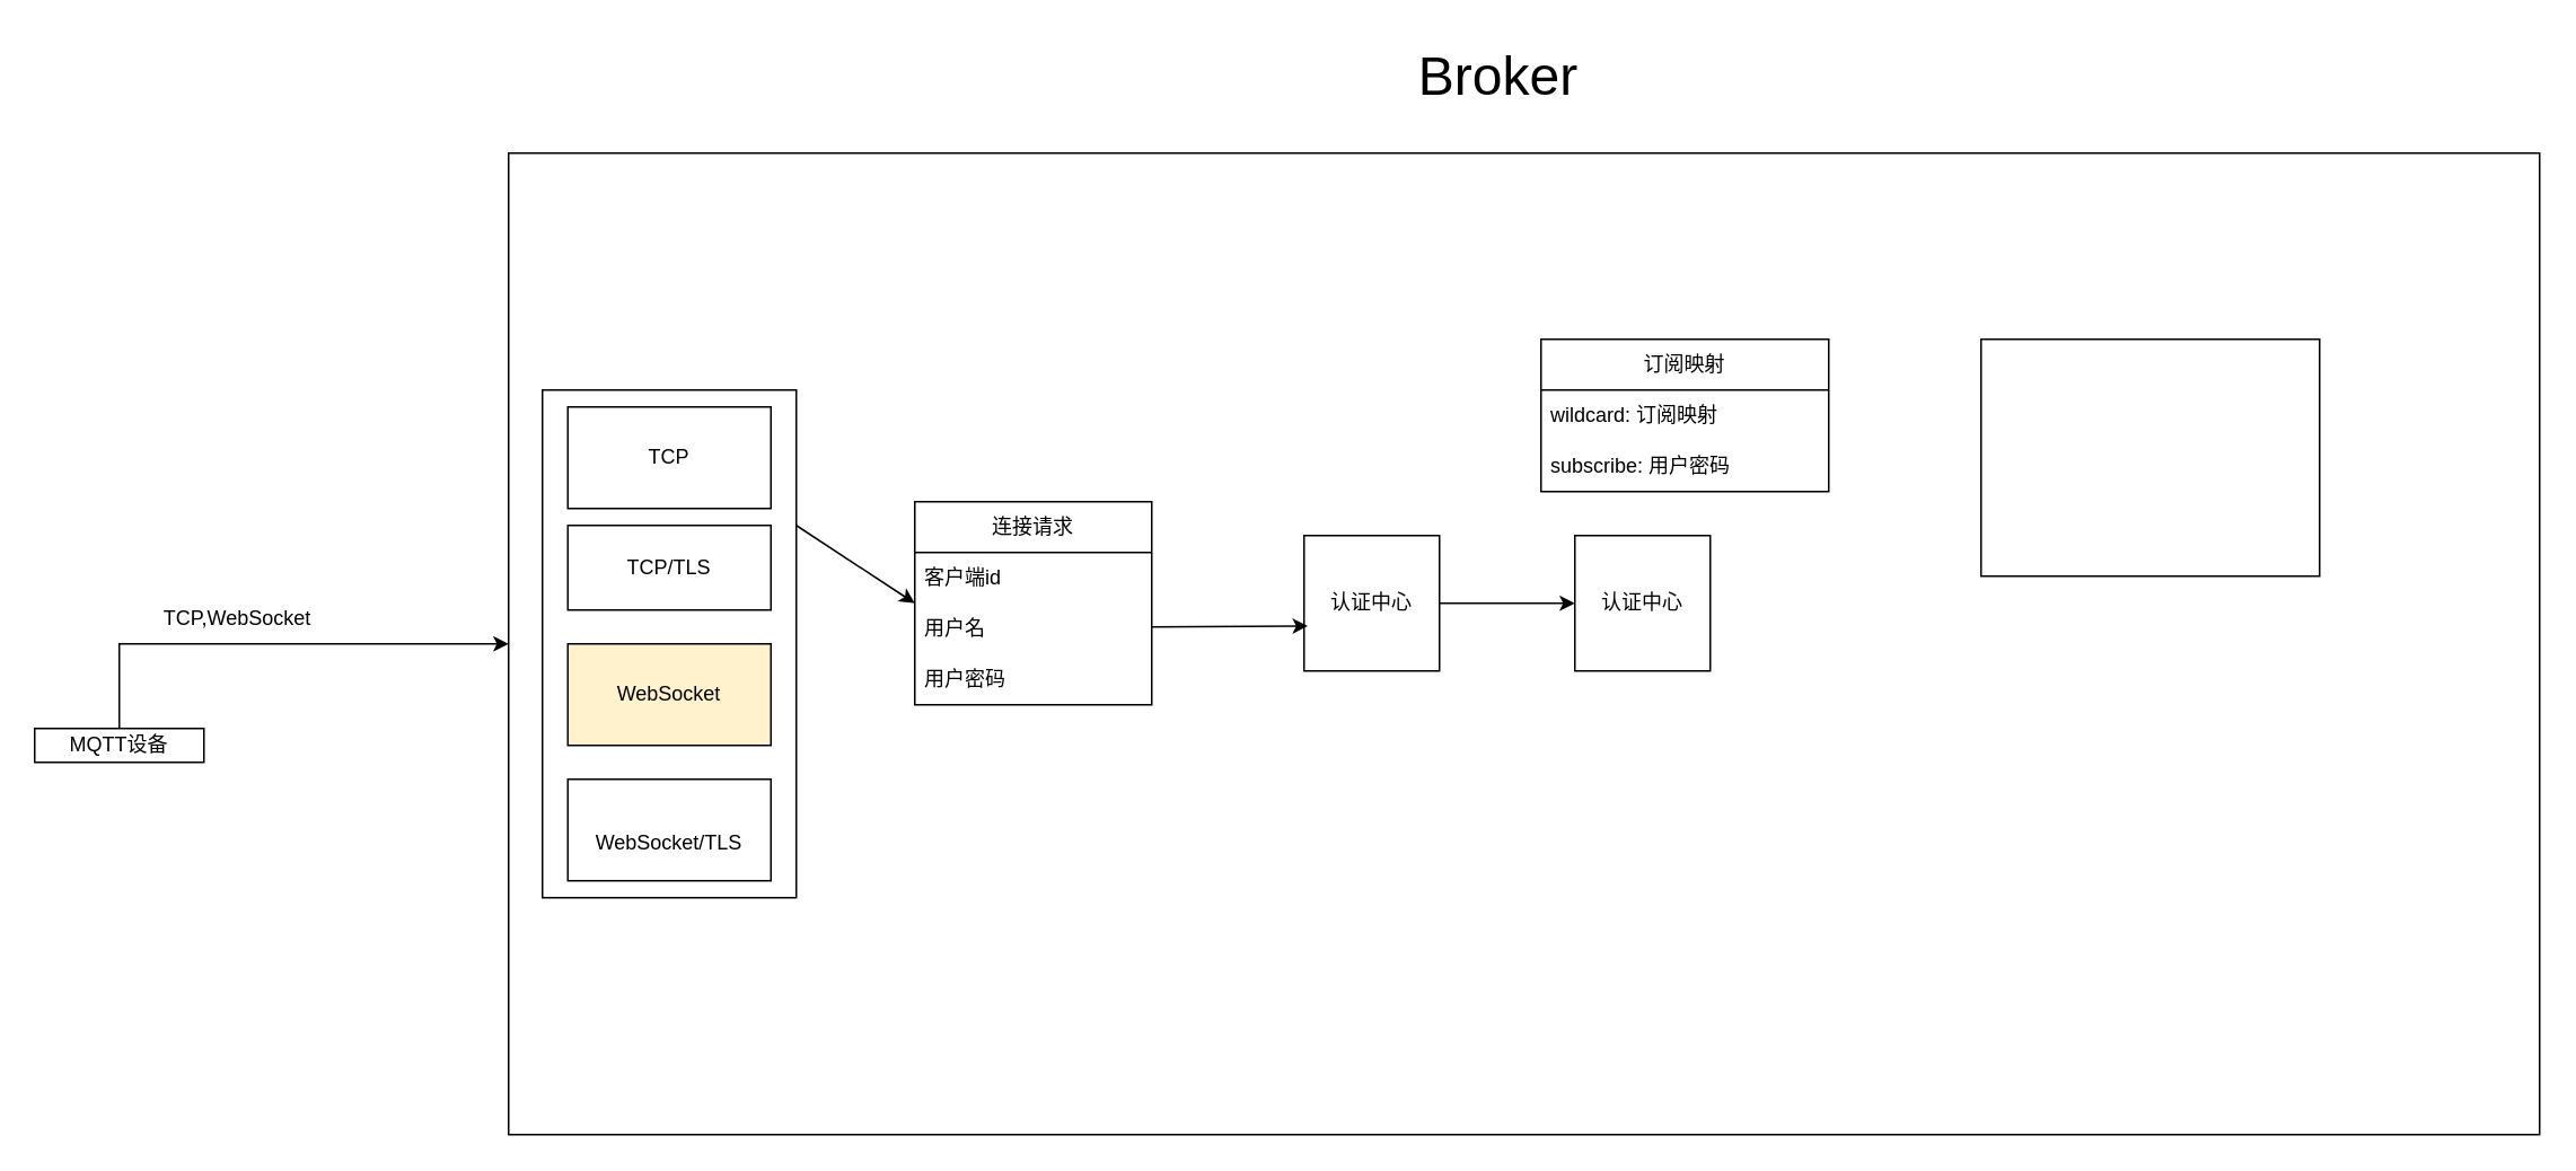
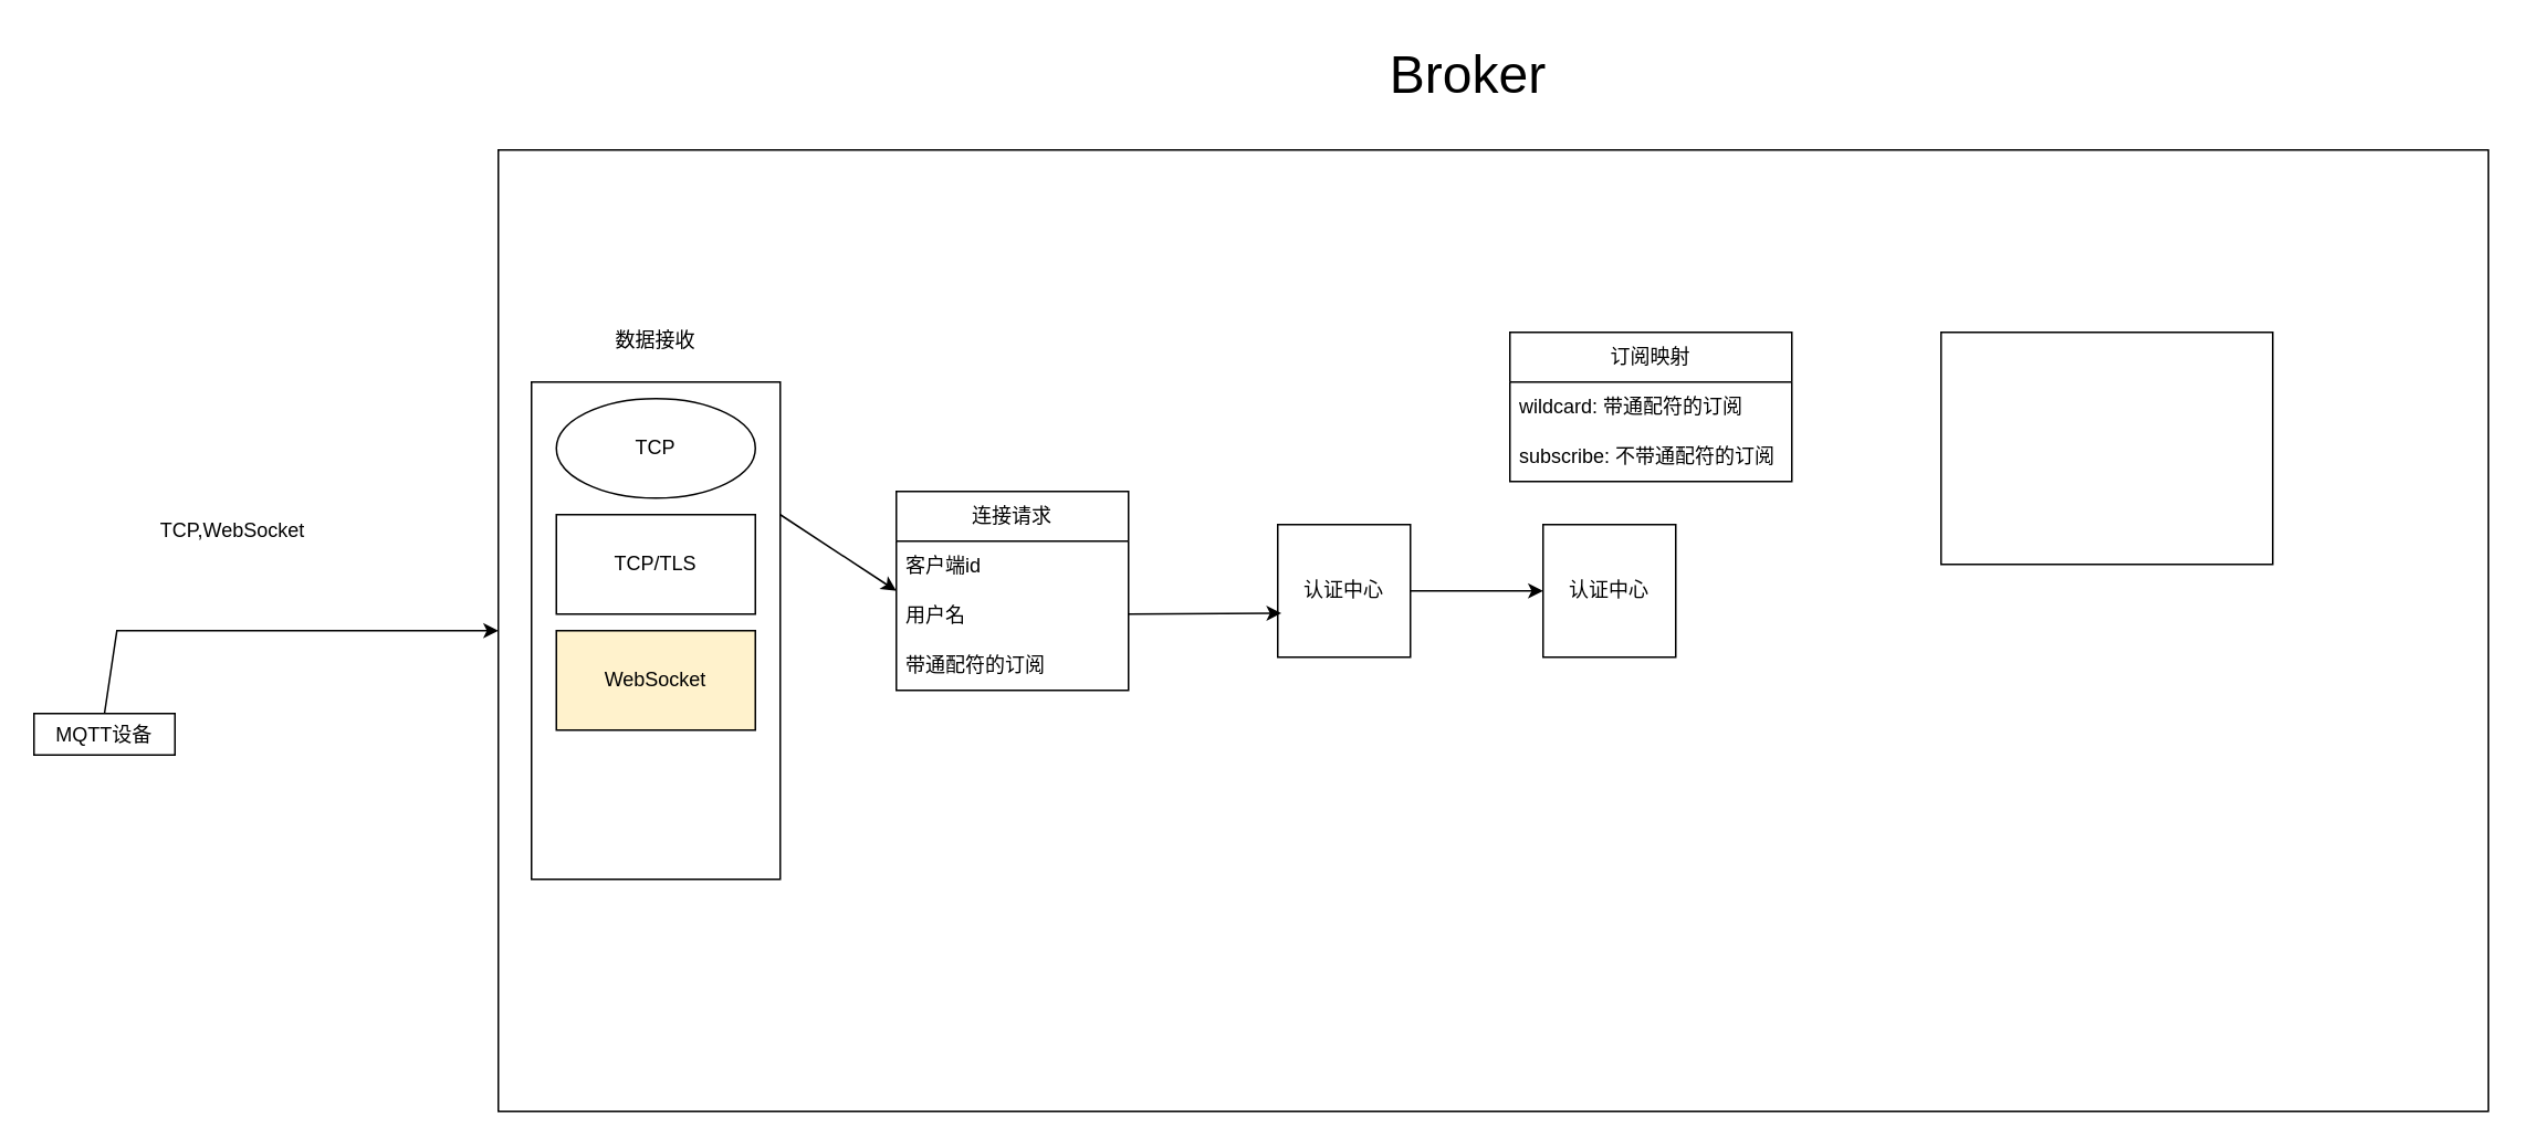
+ <mxCell id="11" value="数据接收" style="text;html=1;strokeColor=none;fillColor=none;align=center;verticalAlign=middle;whiteSpace=wrap;rounded=0;" vertex="1" parent="1"><mxGeometry x="365" y="190" width="60" height="30" as="geometry" /></mxCell>
- <mxCell id="14" value="wildcard: 订阅映射" style="text;strokeColor=none;fillColor=none;align=left;verticalAlign=middle;spacingLeft=4;spacingRight=4;overflow=hidden;points=[[0,0.5],[1,0.5]];portConstraint=eastwest;rotatable=0;whiteSpace=wrap;html=1;" vertex="1" parent="13"><mxGeometry y="30" width="170" height="30" as="geometry" /></mxCell>
+ <mxCell id="14" value="wildcard: 带通配符的订阅" style="text;strokeColor=none;fillColor=none;align=left;verticalAlign=middle;spacingLeft=4;spacingRight=4;overflow=hidden;points=[[0,0.5],[1,0.5]];portConstraint=eastwest;rotatable=0;whiteSpace=wrap;html=1;" vertex="1" parent="13"><mxGeometry y="30" width="170" height="30" as="geometry" /></mxCell>
- <mxCell id="8" value="TCP" style="rounded=0;whiteSpace=wrap;html=1;" vertex="1" parent="1"><mxGeometry x="335" y="240" width="120" height="60" as="geometry" /></mxCell>
+ <mxCell id="8" value="TCP" style="ellipse;whiteSpace=wrap;html=1;" vertex="1" parent="1"><mxGeometry x="335" y="240" width="120" height="60" as="geometry" /></mxCell>
- <mxCell id="15" value="subscribe: 用户密码" style="text;strokeColor=none;fillColor=none;align=left;verticalAlign=middle;spacingLeft=4;spacingRight=4;overflow=hidden;points=[[0,0.5],[1,0.5]];portConstraint=eastwest;rotatable=0;whiteSpace=wrap;html=1;" vertex="1" parent="13"><mxGeometry y="60" width="170" height="30" as="geometry" /></mxCell>
+ <mxCell id="15" value="subscribe: 不带通配符的订阅" style="text;strokeColor=none;fillColor=none;align=left;verticalAlign=middle;spacingLeft=4;spacingRight=4;overflow=hidden;points=[[0,0.5],[1,0.5]];portConstraint=eastwest;rotatable=0;whiteSpace=wrap;html=1;" vertex="1" parent="13"><mxGeometry y="60" width="170" height="30" as="geometry" /></mxCell>
- <mxCell id="7" value="TCP/TLS" style="rounded=0;whiteSpace=wrap;html=1;" vertex="1" parent="1"><mxGeometry x="335" y="310" width="120" height="50" as="geometry" /></mxCell>
+ <mxCell id="7" value="TCP/TLS" style="rounded=0;whiteSpace=wrap;html=1;" vertex="1" parent="1"><mxGeometry x="335" y="310" width="120" height="60" as="geometry" /></mxCell>
- <mxCell id="5" value="TCP,WebSocket" style="text;html=1;strokeColor=none;fillColor=none;align=center;verticalAlign=middle;whiteSpace=wrap;rounded=0;" vertex="1" parent="1"><mxGeometry x="90" y="350" width="100" height="30" as="geometry" /></mxCell>
+ <mxCell id="5" value="TCP,WebSocket" style="text;html=1;strokeColor=none;fillColor=none;align=center;verticalAlign=middle;whiteSpace=wrap;rounded=0;" vertex="1" parent="1"><mxGeometry x="90" y="305" width="100" height="30" as="geometry" /></mxCell>
- <mxCell id="19" value="用户密码" style="text;strokeColor=none;fillColor=none;align=left;verticalAlign=middle;spacingLeft=4;spacingRight=4;overflow=hidden;points=[[0,0.5],[1,0.5]];portConstraint=eastwest;rotatable=0;whiteSpace=wrap;html=1;" vertex="1" parent="16"><mxGeometry y="90" width="140" height="30" as="geometry" /></mxCell>
+ <mxCell id="19" value="带通配符的订阅" style="text;strokeColor=none;fillColor=none;align=left;verticalAlign=middle;spacingLeft=4;spacingRight=4;overflow=hidden;points=[[0,0.5],[1,0.5]];portConstraint=eastwest;rotatable=0;whiteSpace=wrap;html=1;" vertex="1" parent="16"><mxGeometry y="90" width="140" height="30" as="geometry" /></mxCell>
- <mxCell id="3" value="MQTT设备" style="rounded=0;whiteSpace=wrap;html=1;" vertex="1" parent="1"><mxGeometry x="20" y="430" width="100" height="20" as="geometry" /></mxCell>
+ <mxCell id="3" value="MQTT设备" style="rounded=0;whiteSpace=wrap;html=1;" vertex="1" parent="1"><mxGeometry x="20" y="430" width="85" height="25" as="geometry" /></mxCell>
- <mxCell id="10" value="&lt;br style=&quot;border-color: var(--border-color);&quot;&gt;WebSocket/TLS" style="rounded=0;whiteSpace=wrap;html=1;" vertex="1" parent="1"><mxGeometry x="335" y="460" width="120" height="60" as="geometry" /></mxCell>
